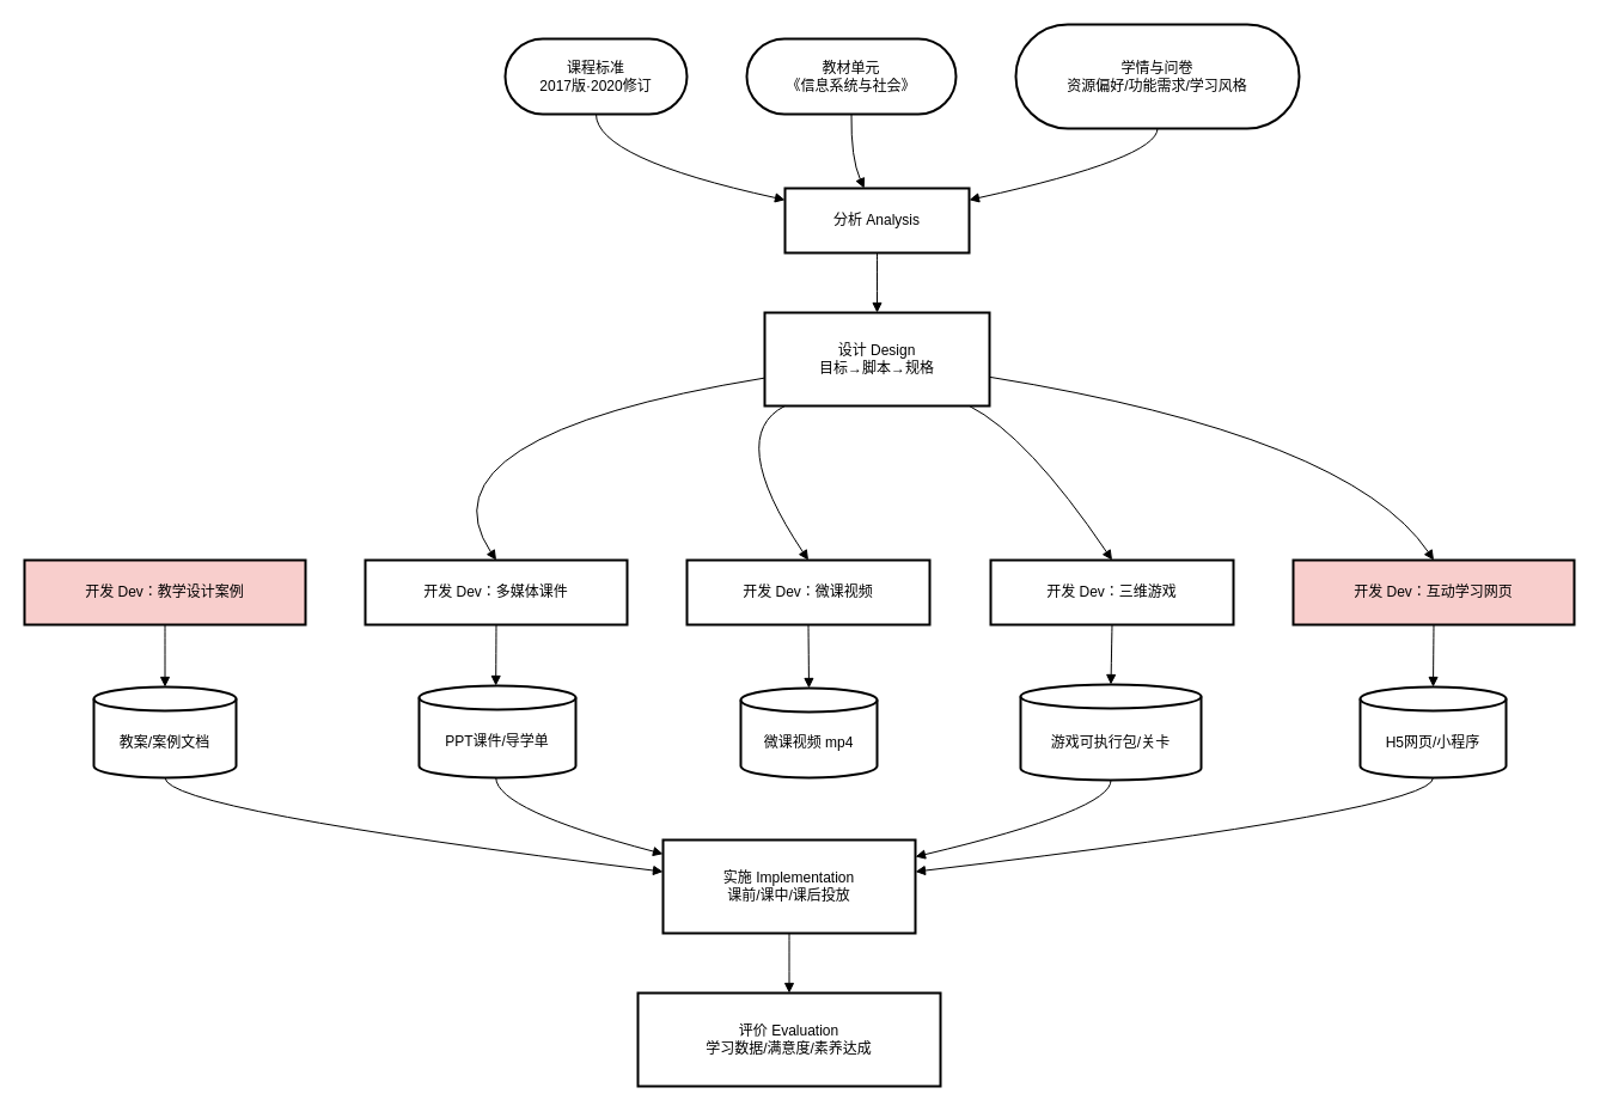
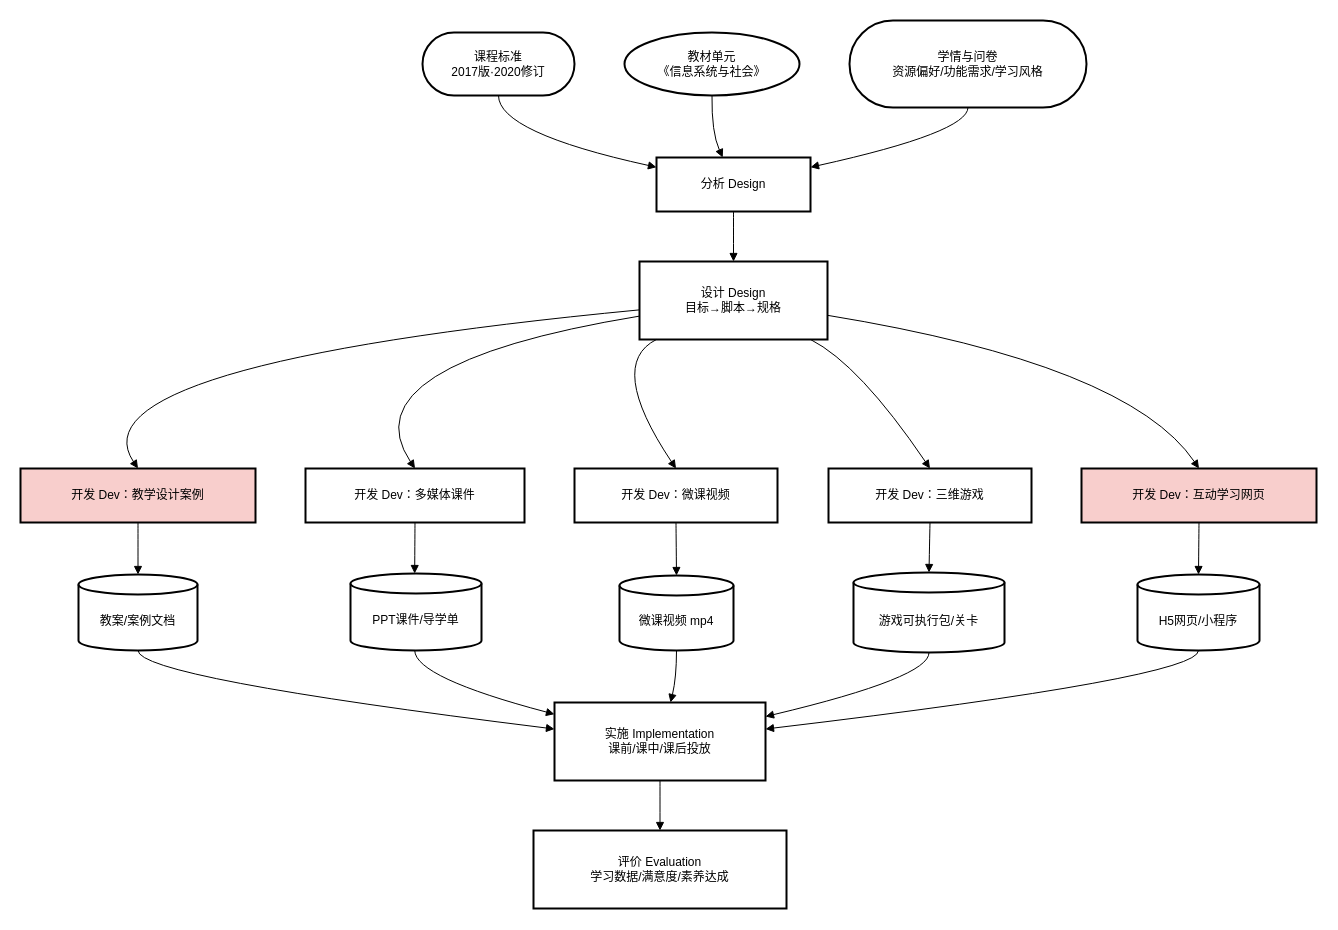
- <mxCell id="4" value="教材单元&#10;《信息系统与社会》" style="rounded=1;whiteSpace=wrap;arcSize=50;strokeWidth=2;" vertex="1" parent="1"><mxGeometry x="624" y="32" width="175" height="63" as="geometry" /></mxCell>
+ <mxCell id="4" value="教材单元&#10;《信息系统与社会》" style="ellipse;whiteSpace=wrap;arcSize=50;strokeWidth=2;" vertex="1" parent="1"><mxGeometry x="624" y="32" width="175" height="63" as="geometry" /></mxCell>
- <mxCell id="3" value="分析 Analysis" style="whiteSpace=wrap;strokeWidth=2;" vertex="1" parent="1"><mxGeometry x="656" y="157" width="154" height="54" as="geometry" /></mxCell>
+ <mxCell id="3" value="分析 Design" style="whiteSpace=wrap;strokeWidth=2;" vertex="1" parent="1"><mxGeometry x="656" y="157" width="154" height="54" as="geometry" /></mxCell>
+ <mxCell id="23" value="" style="curved=1;startArrow=none;endArrow=block;exitX=0;exitY=0.62;entryX=0.5;entryY=0;rounded=0;" edge="1" parent="1" source="6" target="7"><mxGeometry relative="1" as="geometry"><Array as="points"><mxPoint x="68" y="364" /></Array></mxGeometry></mxCell>
+ <mxCell id="35" value="" style="curved=1;startArrow=none;endArrow=block;exitX=0.5;exitY=0.99;entryX=0.55;entryY=0;rounded=0;" edge="1" parent="1" source="14" target="17"><mxGeometry relative="1" as="geometry"><Array as="points"><mxPoint x="676" y="677" /></Array></mxGeometry></mxCell>
